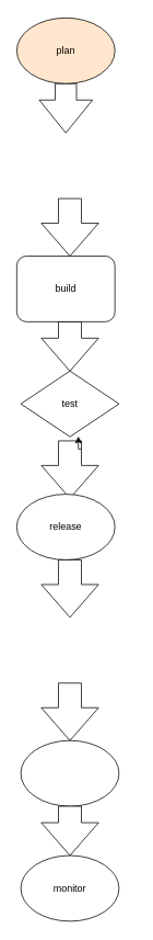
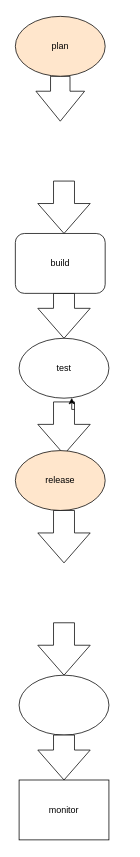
- <mxCell id="9" value="test" style="rhombus;whiteSpace=wrap;html=1;" vertex="1" parent="1"><mxGeometry x="25" y="450" width="120" height="80" as="geometry" /></mxCell>
+ <mxCell id="9" value="test" style="ellipse;whiteSpace=wrap;html=1;" vertex="1" parent="1"><mxGeometry x="25" y="450" width="120" height="80" as="geometry" /></mxCell>
- <mxCell id="11" value="release" style="ellipse;whiteSpace=wrap;html=1;" vertex="1" parent="1"><mxGeometry x="20" y="600" width="120" height="80" as="geometry" /></mxCell>
+ <mxCell id="11" value="release" style="ellipse;whiteSpace=wrap;html=1;fillColor=#ffe6cc;" vertex="1" parent="1"><mxGeometry x="20" y="600" width="120" height="80" as="geometry" /></mxCell>
- <mxCell id="16" value="monitor" style="ellipse;whiteSpace=wrap;html=1;" vertex="1" parent="1"><mxGeometry x="25" y="1040" width="120" height="80" as="geometry" /></mxCell>
+ <mxCell id="16" value="monitor" style="whiteSpace=wrap;html=1;rounded=0;" vertex="1" parent="1"><mxGeometry x="25" y="1040" width="120" height="80" as="geometry" /></mxCell>
